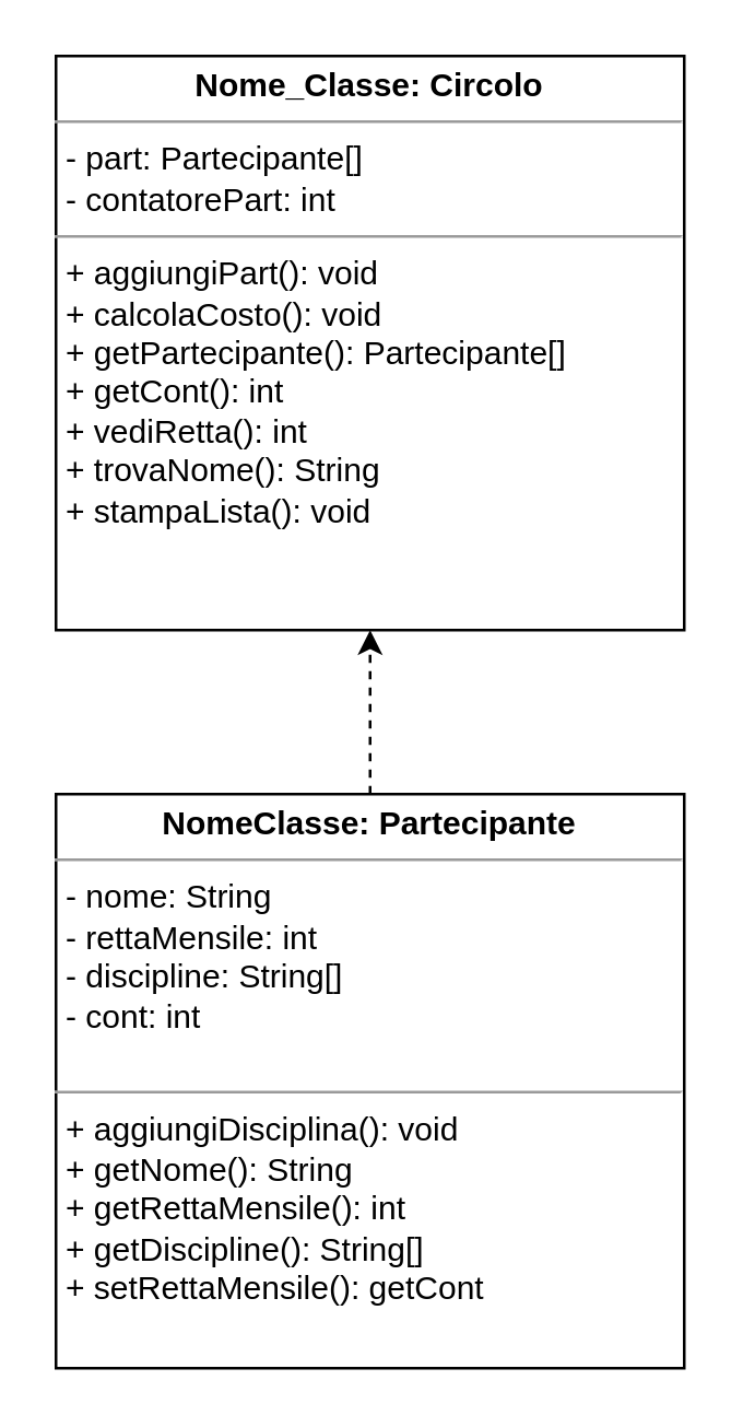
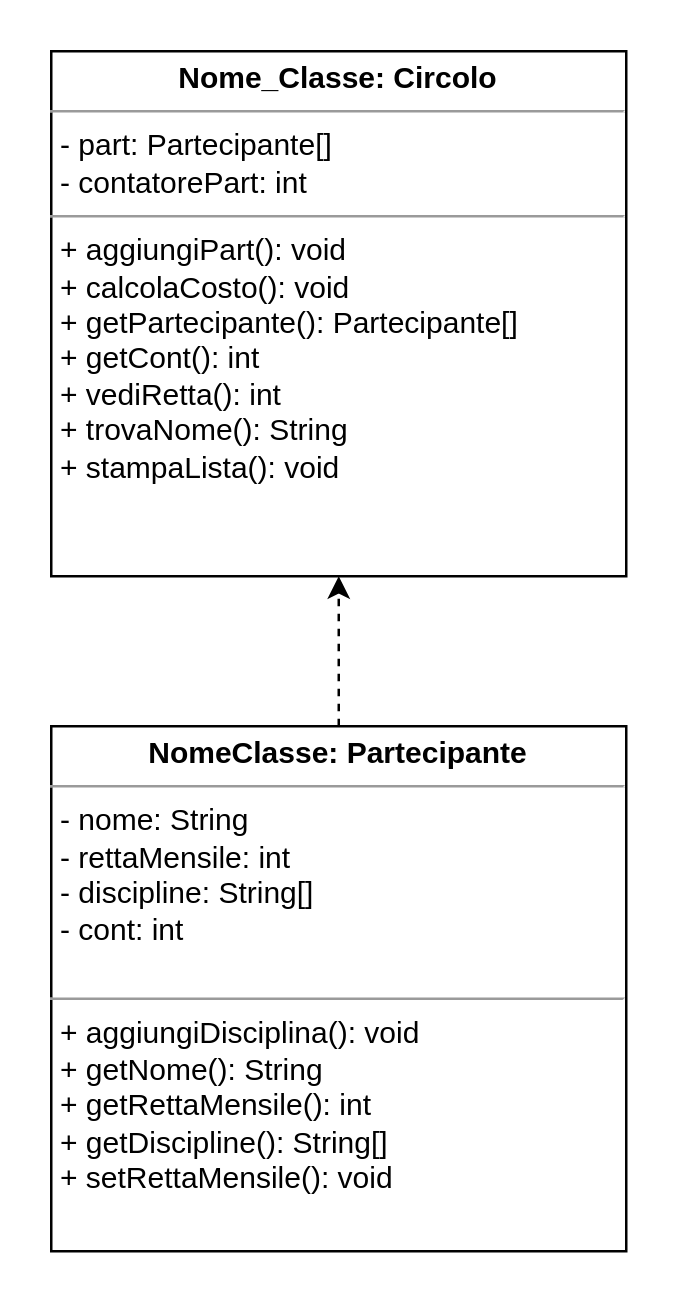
- <mxCell id="4" value="&lt;p style=&quot;margin: 0px ; margin-top: 4px ; text-align: center&quot;&gt;&lt;b&gt;NomeClasse: Partecipante&lt;/b&gt;&lt;/p&gt;&lt;hr size=&quot;1&quot;&gt;&lt;p style=&quot;margin: 0px ; margin-left: 4px&quot;&gt;- nome: String&lt;/p&gt;&lt;p style=&quot;margin: 0px ; margin-left: 4px&quot;&gt;- rettaMensile: int&lt;/p&gt;&lt;p style=&quot;margin: 0px ; margin-left: 4px&quot;&gt;- discipline: String[]&lt;/p&gt;&lt;p style=&quot;margin: 0px ; margin-left: 4px&quot;&gt;- cont: int&lt;/p&gt;&lt;br&gt;&lt;hr size=&quot;1&quot;&gt;&lt;p style=&quot;margin: 0px ; margin-left: 4px&quot;&gt;+ aggiungiDisciplina(): void&lt;/p&gt;&lt;p style=&quot;margin: 0px ; margin-left: 4px&quot;&gt;+ getNome(): String&lt;/p&gt;&lt;p style=&quot;margin: 0px ; margin-left: 4px&quot;&gt;+ getRettaMensile(): int&lt;/p&gt;&lt;p style=&quot;margin: 0px ; margin-left: 4px&quot;&gt;+ getDiscipline(): String[]&lt;/p&gt;&lt;p style=&quot;margin: 0px ; margin-left: 4px&quot;&gt;+ setRettaMensile(): getCont&lt;/p&gt;" style="verticalAlign=top;align=left;overflow=fill;fontSize=12;fontFamily=Helvetica;html=1;" vertex="1" parent="1"><mxGeometry x="20" y="290" width="230" height="210" as="geometry" /></mxCell>
+ <mxCell id="4" value="&lt;p style=&quot;margin: 0px ; margin-top: 4px ; text-align: center&quot;&gt;&lt;b&gt;NomeClasse: Partecipante&lt;/b&gt;&lt;/p&gt;&lt;hr size=&quot;1&quot;&gt;&lt;p style=&quot;margin: 0px ; margin-left: 4px&quot;&gt;- nome: String&lt;/p&gt;&lt;p style=&quot;margin: 0px ; margin-left: 4px&quot;&gt;- rettaMensile: int&lt;/p&gt;&lt;p style=&quot;margin: 0px ; margin-left: 4px&quot;&gt;- discipline: String[]&lt;/p&gt;&lt;p style=&quot;margin: 0px ; margin-left: 4px&quot;&gt;- cont: int&lt;/p&gt;&lt;br&gt;&lt;hr size=&quot;1&quot;&gt;&lt;p style=&quot;margin: 0px ; margin-left: 4px&quot;&gt;+ aggiungiDisciplina(): void&lt;/p&gt;&lt;p style=&quot;margin: 0px ; margin-left: 4px&quot;&gt;+ getNome(): String&lt;/p&gt;&lt;p style=&quot;margin: 0px ; margin-left: 4px&quot;&gt;+ getRettaMensile(): int&lt;/p&gt;&lt;p style=&quot;margin: 0px ; margin-left: 4px&quot;&gt;+ getDiscipline(): String[]&lt;/p&gt;&lt;p style=&quot;margin: 0px ; margin-left: 4px&quot;&gt;+ setRettaMensile(): void&lt;/p&gt;" style="verticalAlign=top;align=left;overflow=fill;fontSize=12;fontFamily=Helvetica;html=1;" vertex="1" parent="1"><mxGeometry x="20" y="290" width="230" height="210" as="geometry" /></mxCell>
